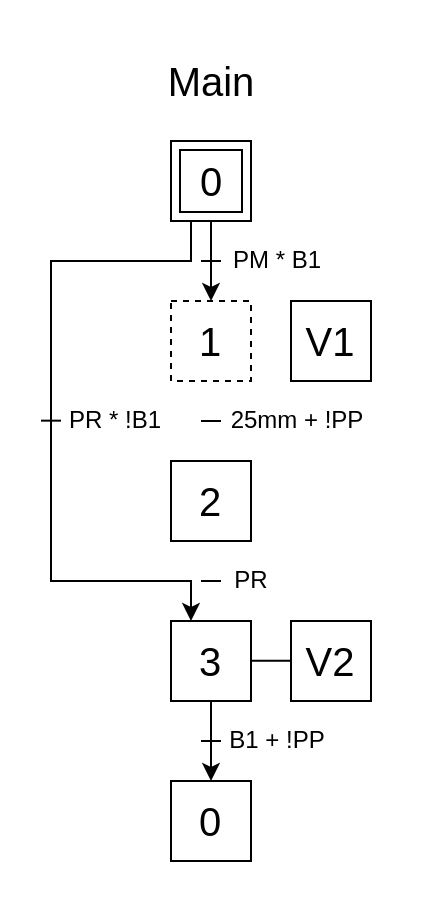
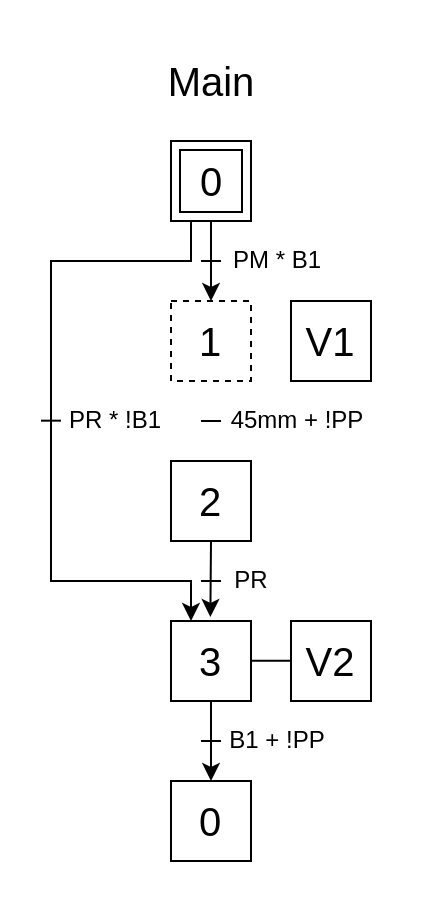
- <mxCell id="20" value="25mm + !PP" style="text;html=1;align=center;verticalAlign=middle;resizable=0;points=[];autosize=1;strokeColor=none;fillColor=none;" vertex="1" parent="1"><mxGeometry x="105" y="195" width="85" height="30" as="geometry" /></mxCell>
+ <mxCell id="20" value="45mm + !PP" style="text;html=1;align=center;verticalAlign=middle;resizable=0;points=[];autosize=1;strokeColor=none;fillColor=none;" vertex="1" parent="1"><mxGeometry x="105" y="195" width="85" height="30" as="geometry" /></mxCell>
+ <mxCell id="10" style="edgeStyle=orthogonalEdgeStyle;rounded=0;orthogonalLoop=1;jettySize=auto;html=1;exitX=0.5;exitY=1;exitDx=0;exitDy=0;entryX=0.492;entryY=-0.05;entryDx=0;entryDy=0;entryPerimeter=0;" parent="1" source="7" target="9" edge="1"><mxGeometry relative="1" as="geometry" /></mxCell>
